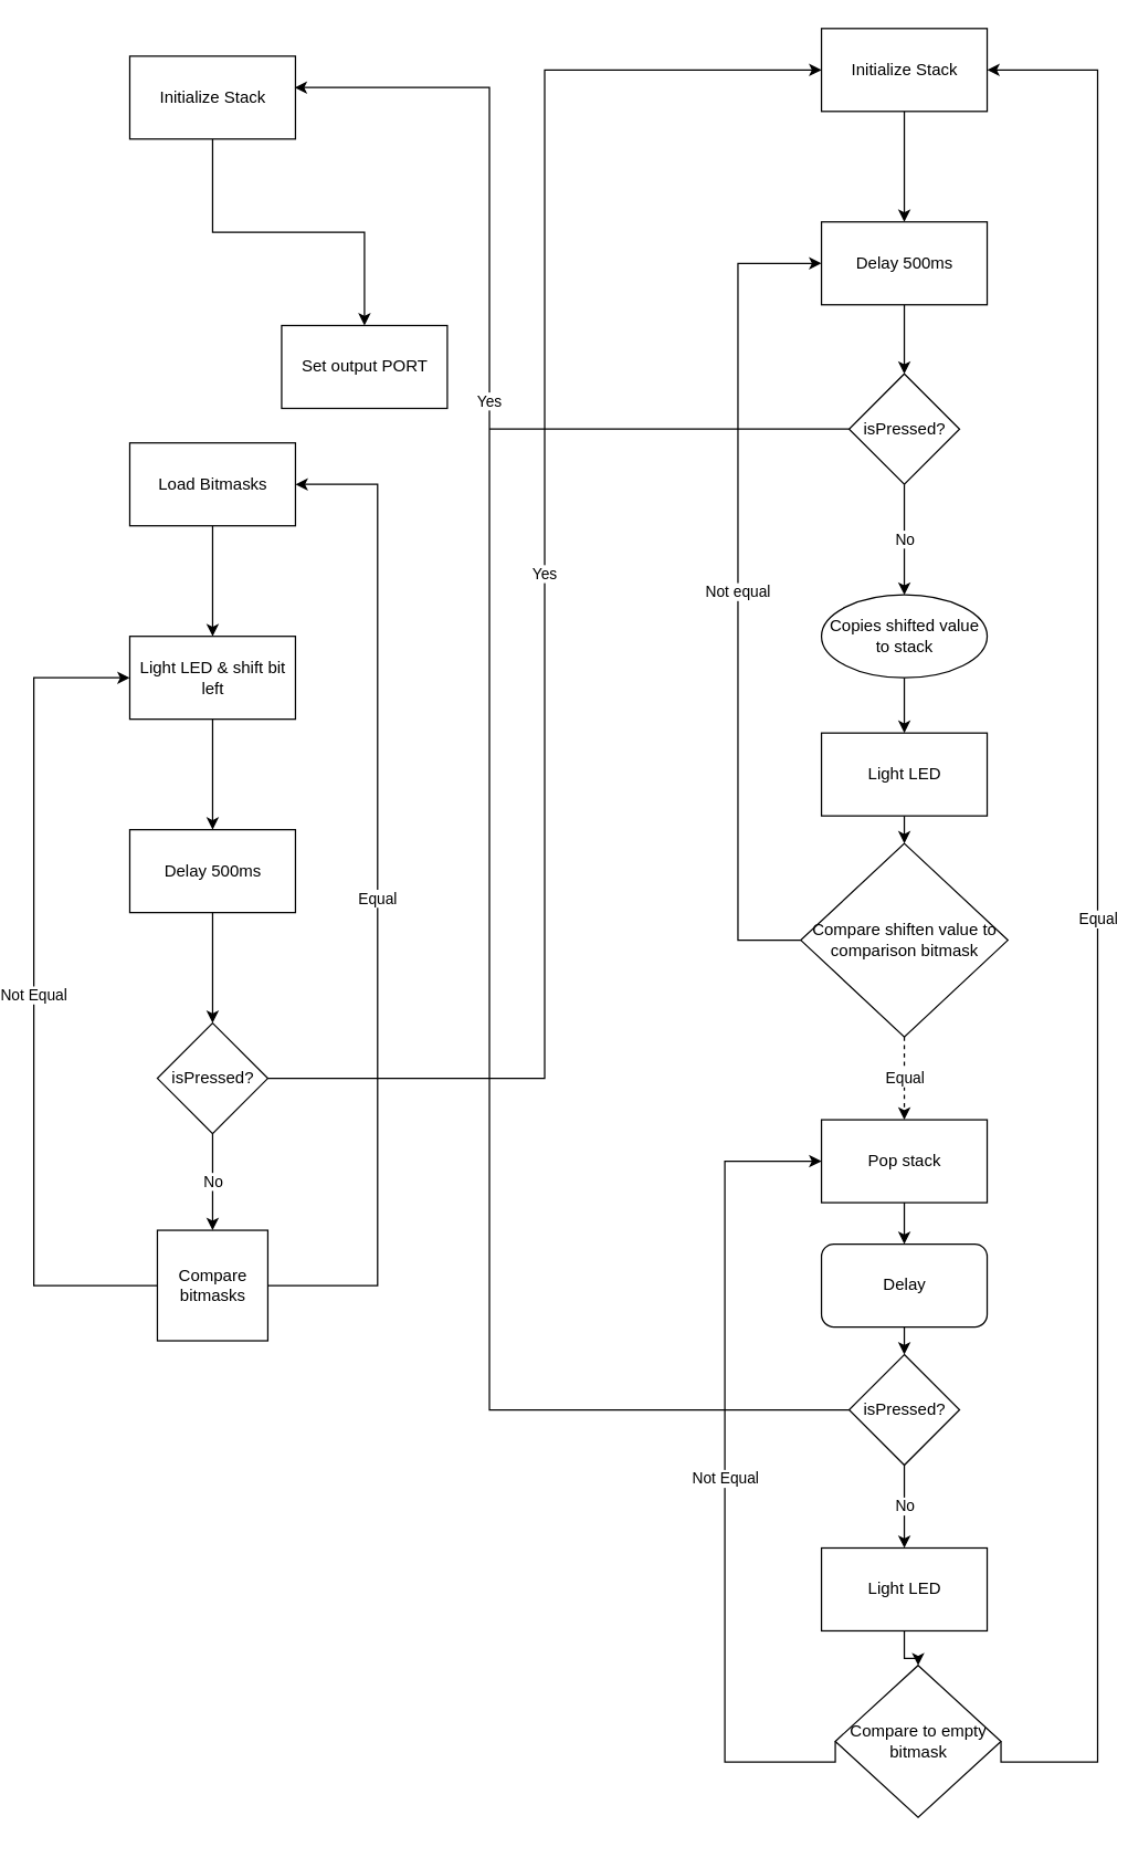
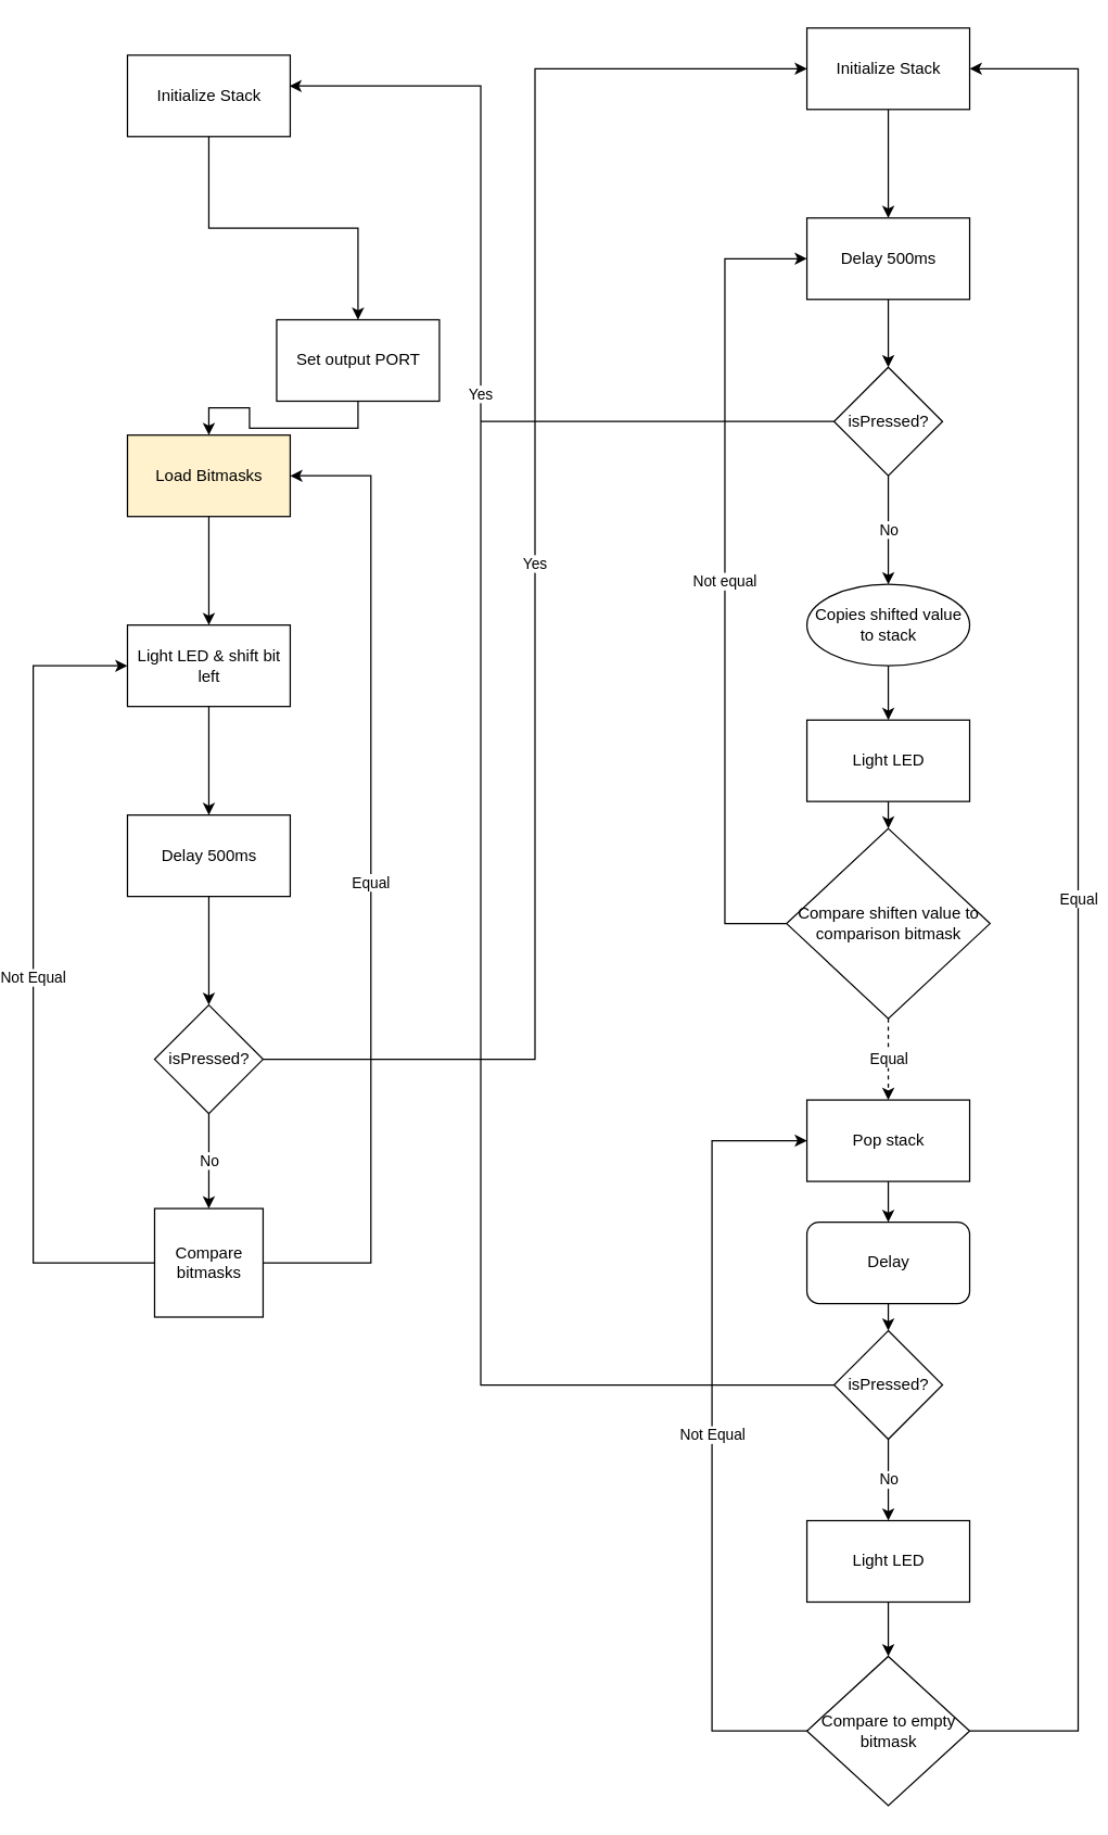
+ <mxCell id="4" value="" style="edgeStyle=orthogonalEdgeStyle;rounded=0;orthogonalLoop=1;jettySize=auto;html=1;" edge="1" parent="1" source="5" target="7"><mxGeometry relative="1" as="geometry" /></mxCell>
- <mxCell id="7" value="Load Bitmasks" style="rounded=0;whiteSpace=wrap;html=1;" vertex="1" parent="1"><mxGeometry x="89.5" y="320" width="120" height="60" as="geometry" /></mxCell>
+ <mxCell id="7" value="Load Bitmasks" style="rounded=0;whiteSpace=wrap;html=1;fillColor=#fff2cc;" vertex="1" parent="1"><mxGeometry x="89.5" y="320" width="120" height="60" as="geometry" /></mxCell>
- <mxCell id="34" value="Compare to empty&lt;br&gt;bitmask" style="rhombus;whiteSpace=wrap;html=1;" vertex="1" parent="1"><mxGeometry x="600.5" y="1205" width="120" height="110" as="geometry" /></mxCell>
+ <mxCell id="34" value="Compare to empty&lt;br&gt;bitmask" style="rhombus;whiteSpace=wrap;html=1;" vertex="1" parent="1"><mxGeometry x="590.5" y="1220" width="120" height="110" as="geometry" /></mxCell>
